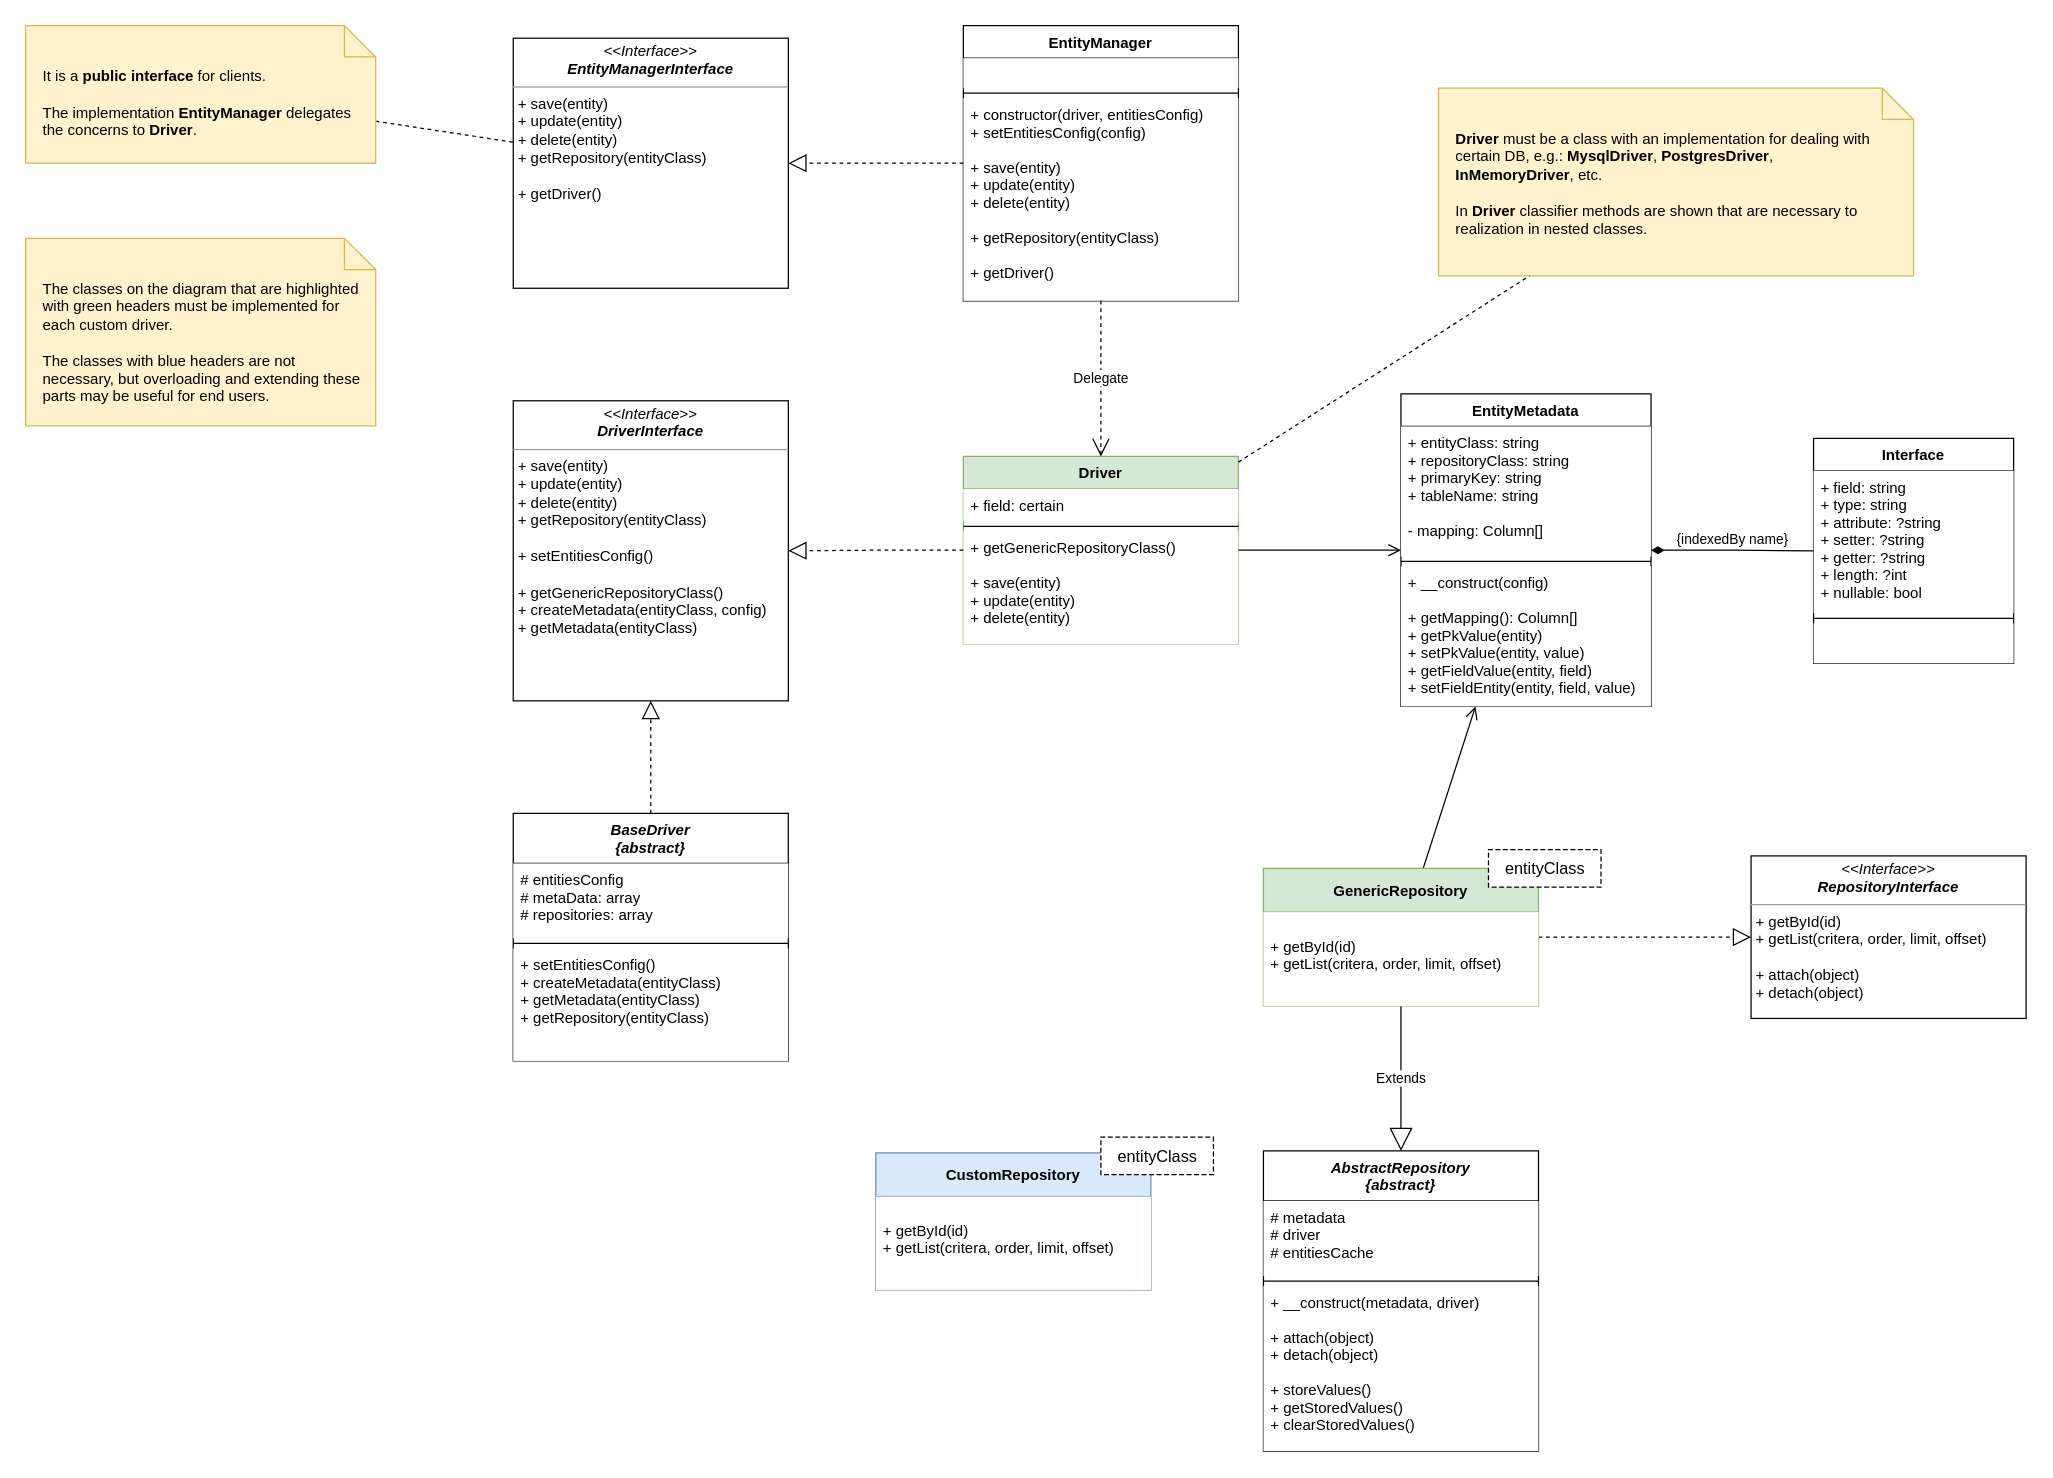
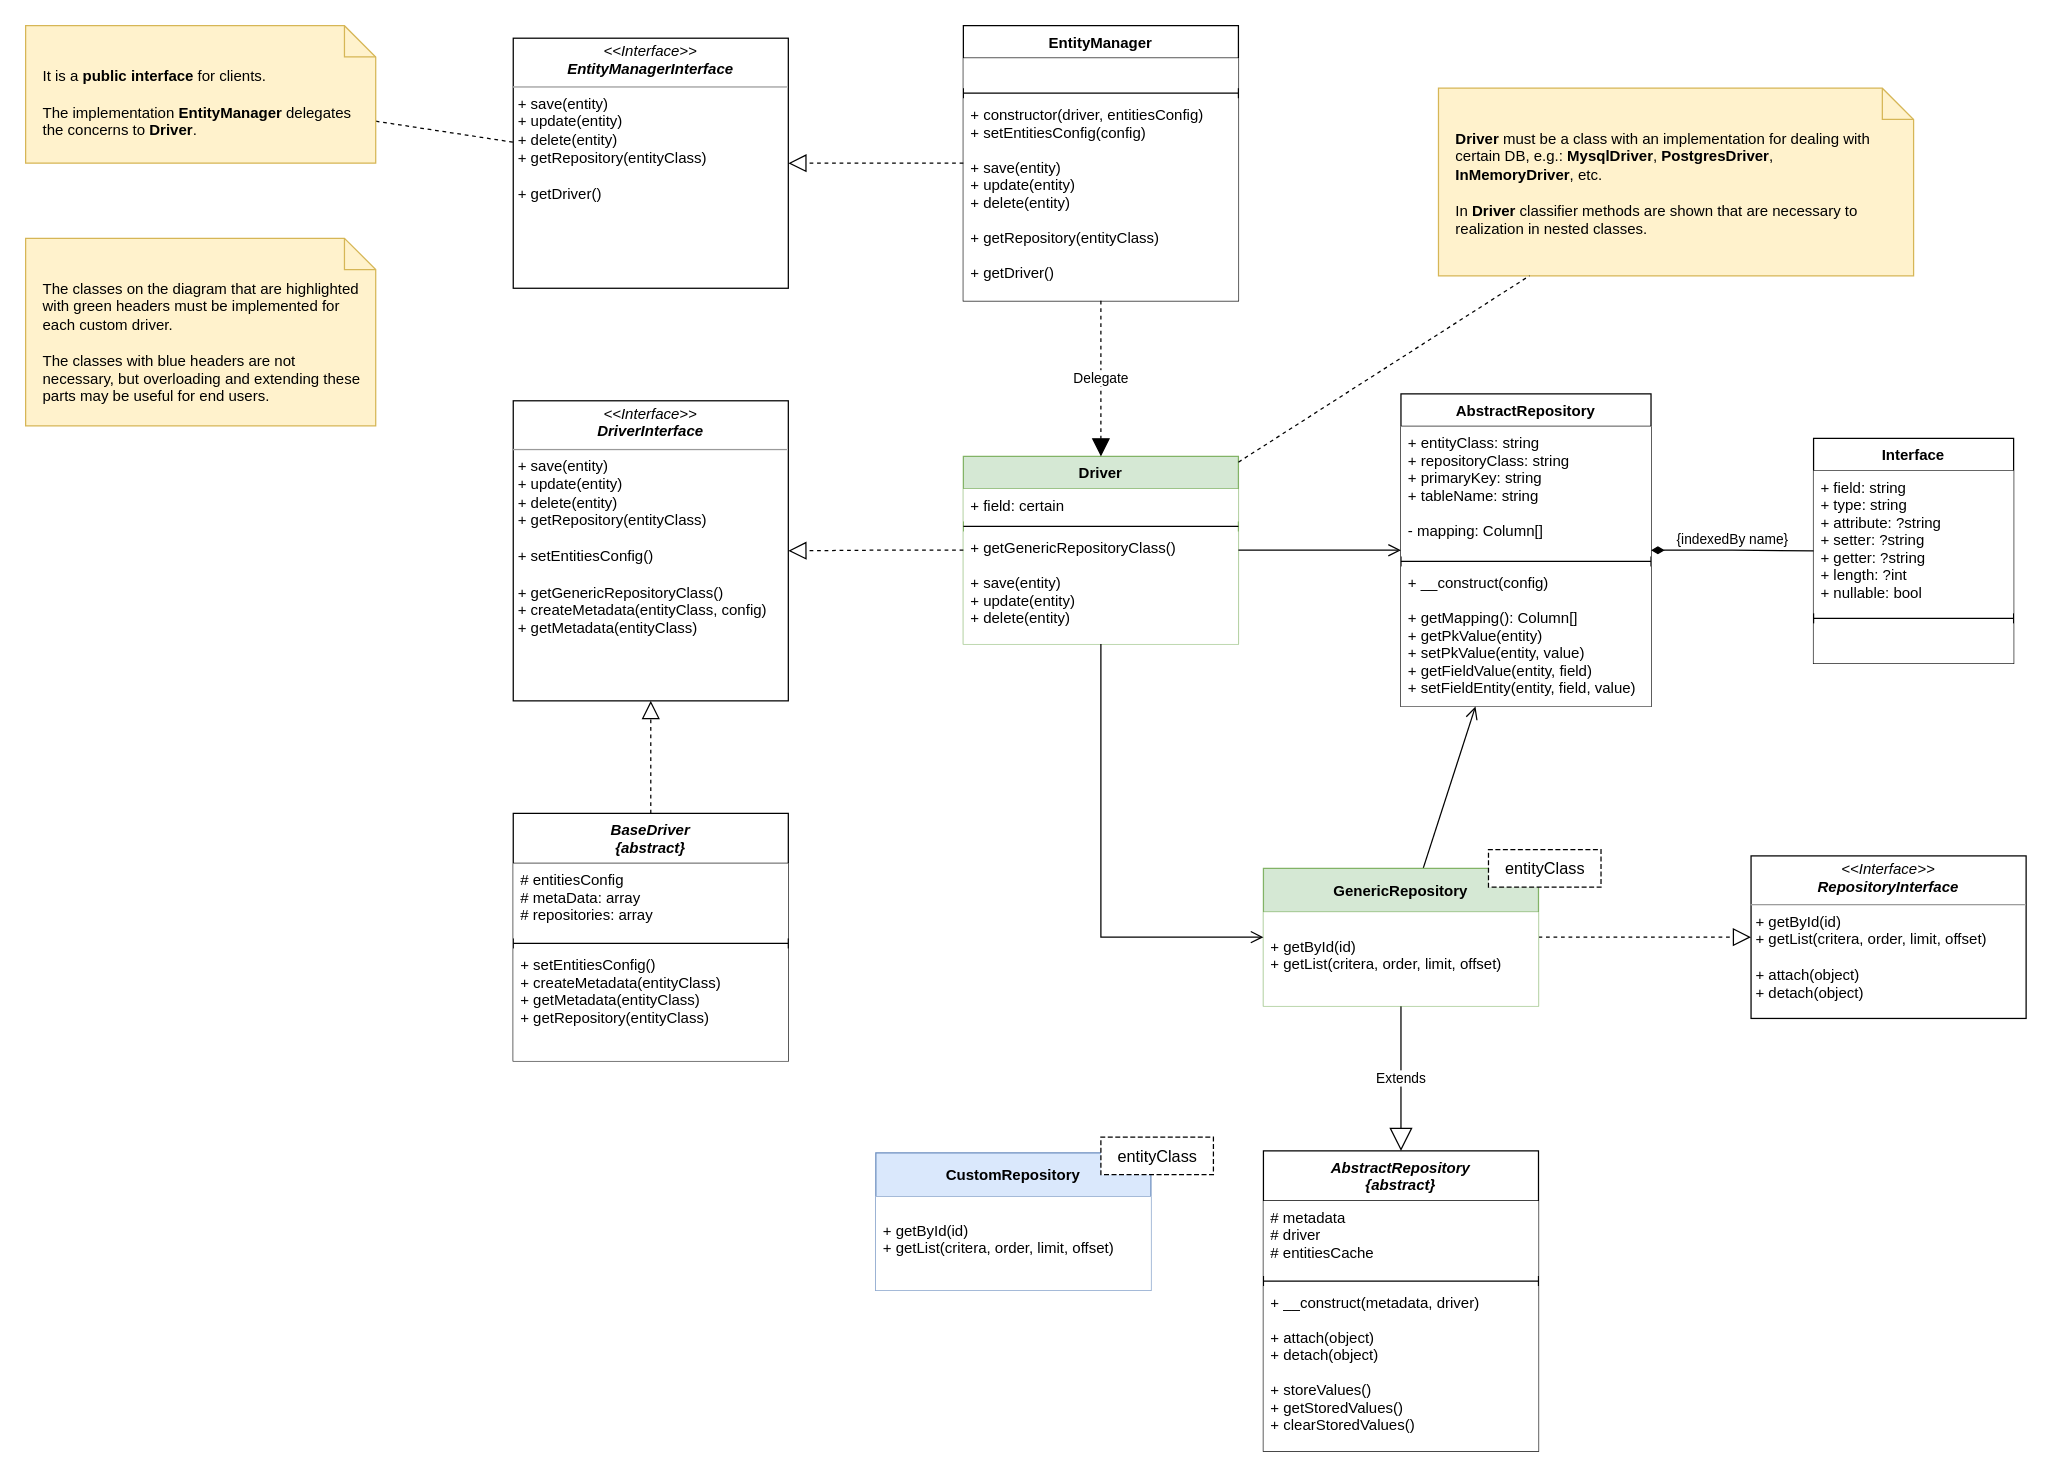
- <mxCell id="2" value="EntityMetadata" style="swimlane;fontStyle=1;align=center;verticalAlign=top;childLayout=stackLayout;horizontal=1;startSize=26;horizontalStack=0;resizeParent=1;resizeParentMax=0;resizeLast=0;collapsible=1;marginBottom=0;fillColor=default;" parent="1" vertex="1"><mxGeometry x="1120" y="314.5" width="200" height="250" as="geometry" /></mxCell>
+ <mxCell id="2" value="AbstractRepository" style="swimlane;fontStyle=1;align=center;verticalAlign=top;childLayout=stackLayout;horizontal=1;startSize=26;horizontalStack=0;resizeParent=1;resizeParentMax=0;resizeLast=0;collapsible=1;marginBottom=0;fillColor=default;" parent="1" vertex="1"><mxGeometry x="1120" y="314.5" width="200" height="250" as="geometry" /></mxCell>
- <mxCell id="24" value="Delegate" style="endArrow=open;endSize=12;dashed=1;html=1;rounded=0;edgeStyle=orthogonalEdgeStyle;" parent="1" source="18" target="6" edge="1"><mxGeometry width="160" relative="1" as="geometry"><mxPoint x="1120" y="160" as="sourcePoint" /><mxPoint x="1280" y="160" as="targetPoint" /></mxGeometry></mxCell>
+ <mxCell id="24" value="Delegate" style="endArrow=block;endSize=12;dashed=1;html=1;rounded=0;edgeStyle=orthogonalEdgeStyle;" parent="1" source="18" target="6" edge="1"><mxGeometry width="160" relative="1" as="geometry"><mxPoint x="1120" y="160" as="sourcePoint" /><mxPoint x="1280" y="160" as="targetPoint" /></mxGeometry></mxCell>
+ <mxCell id="51" value="" style="endArrow=open;startArrow=none;endFill=0;startFill=0;endSize=8;html=1;verticalAlign=bottom;labelBackgroundColor=none;strokeWidth=1;rounded=0;edgeStyle=orthogonalEdgeStyle;" parent="1" source="6" target="43" edge="1"><mxGeometry width="160" relative="1" as="geometry"><mxPoint x="1000" y="449.5" as="sourcePoint" /><mxPoint x="1130" y="449.5" as="targetPoint" /><Array as="points"><mxPoint y="749" x="880" /></Array></mxGeometry></mxCell>
